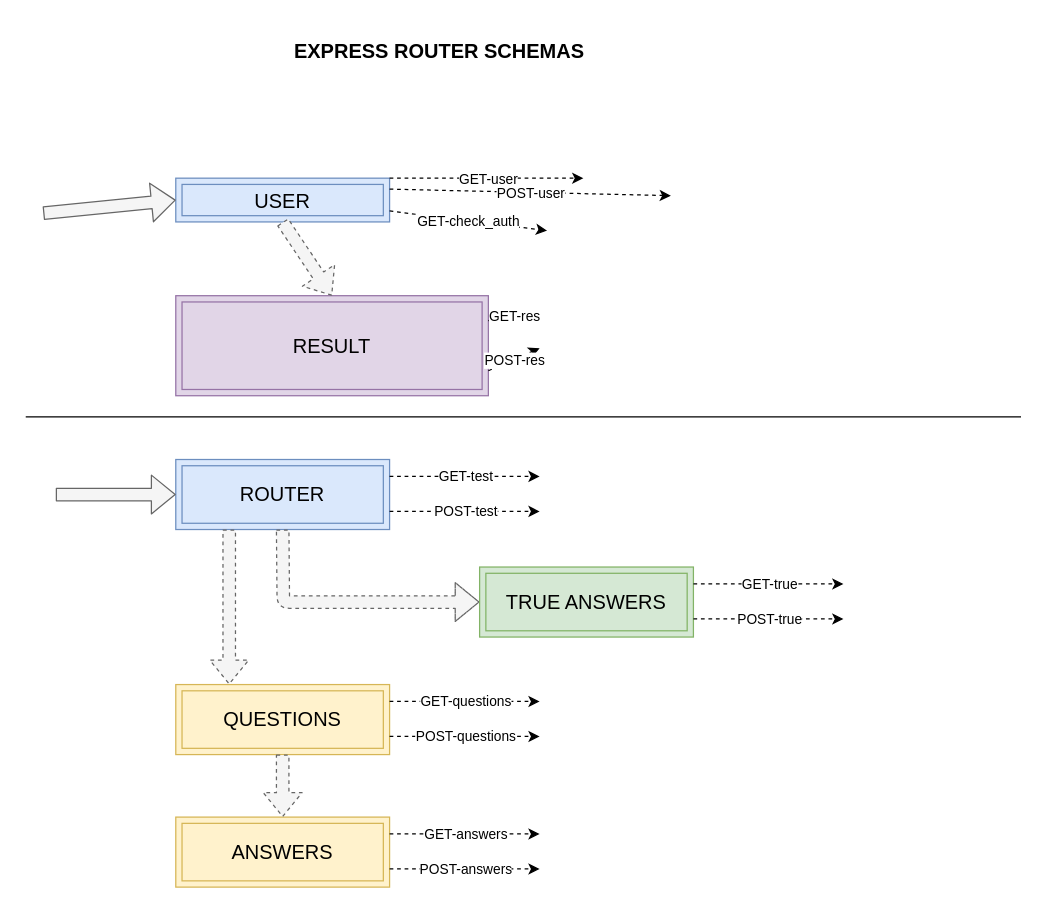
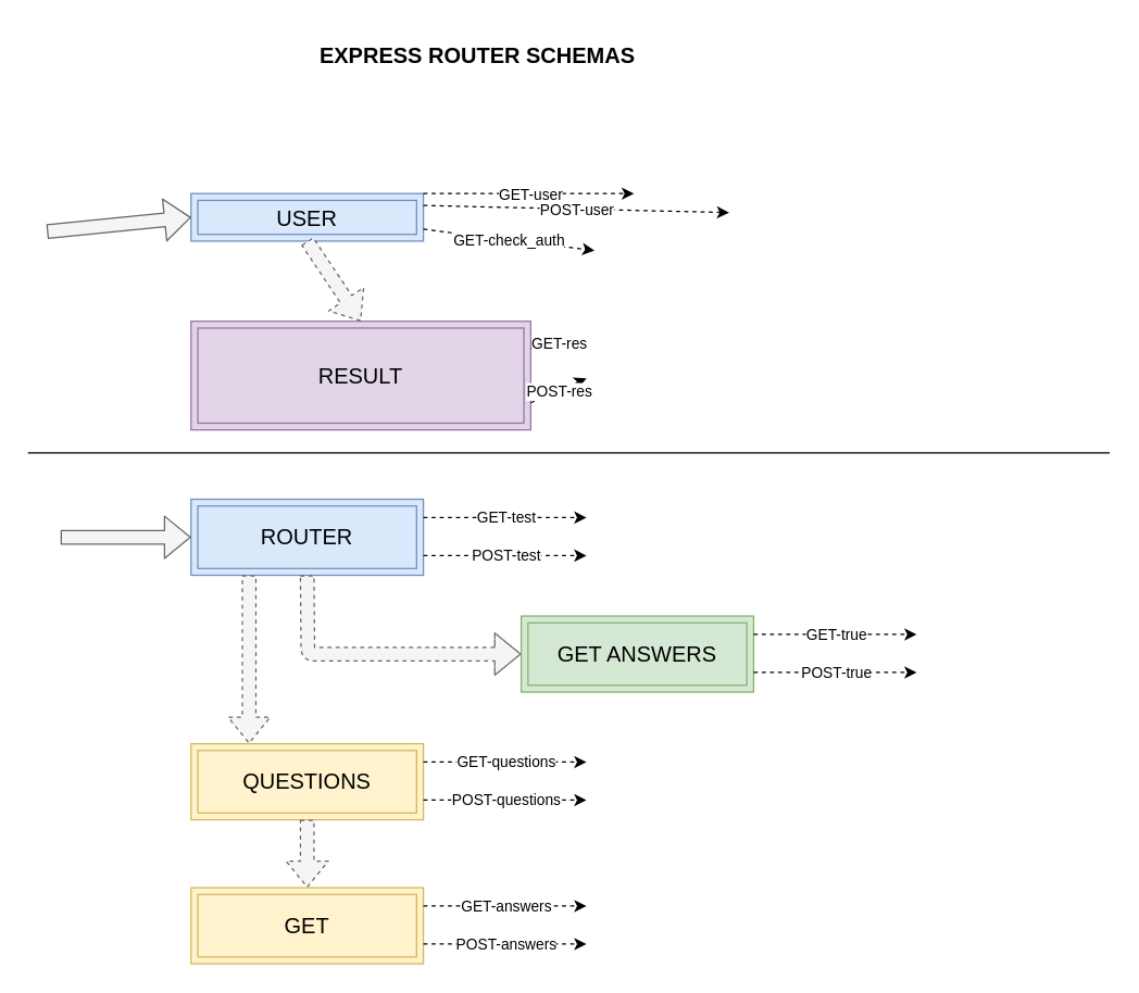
- <mxCell id="23" value="TRUE ANSWERS" style="shape=ext;margin=3;double=1;whiteSpace=wrap;html=1;align=center;fillColor=#d5e8d4;fontSize=16;strokeColor=#82b366;" vertex="1" parent="1"><mxGeometry x="383" y="453" width="171" height="56" as="geometry" /></mxCell>
+ <mxCell id="23" value="GET ANSWERS" style="shape=ext;margin=3;double=1;whiteSpace=wrap;html=1;align=center;fillColor=#d5e8d4;fontSize=16;strokeColor=#82b366;" vertex="1" parent="1"><mxGeometry x="383" y="453" width="171" height="56" as="geometry" /></mxCell>
- <mxCell id="35" value="ANSWERS" style="shape=ext;margin=3;double=1;whiteSpace=wrap;html=1;align=center;fillColor=#fff2cc;fontSize=16;strokeColor=#d6b656;" vertex="1" parent="1"><mxGeometry x="140" y="653" width="171" height="56" as="geometry" /></mxCell>
+ <mxCell id="35" value="GET" style="shape=ext;margin=3;double=1;whiteSpace=wrap;html=1;align=center;fillColor=#fff2cc;fontSize=16;strokeColor=#d6b656;" vertex="1" parent="1"><mxGeometry x="140" y="653" width="171" height="56" as="geometry" /></mxCell>
